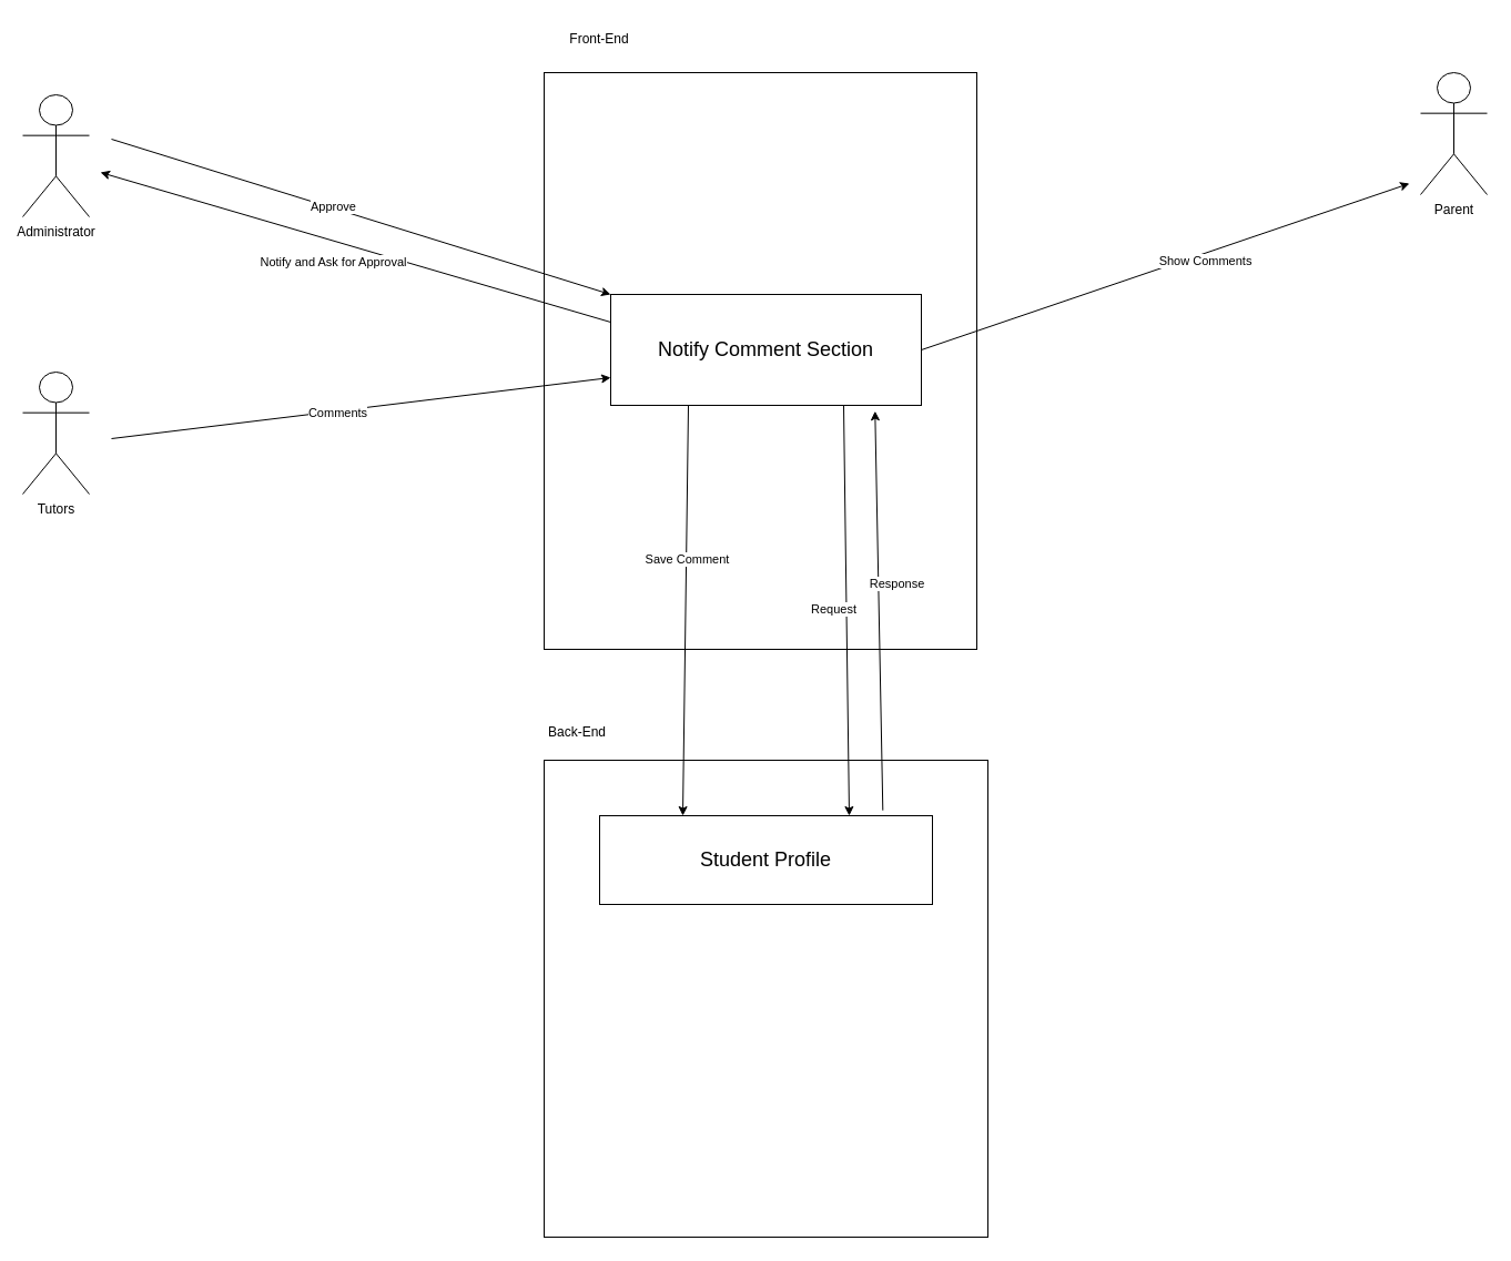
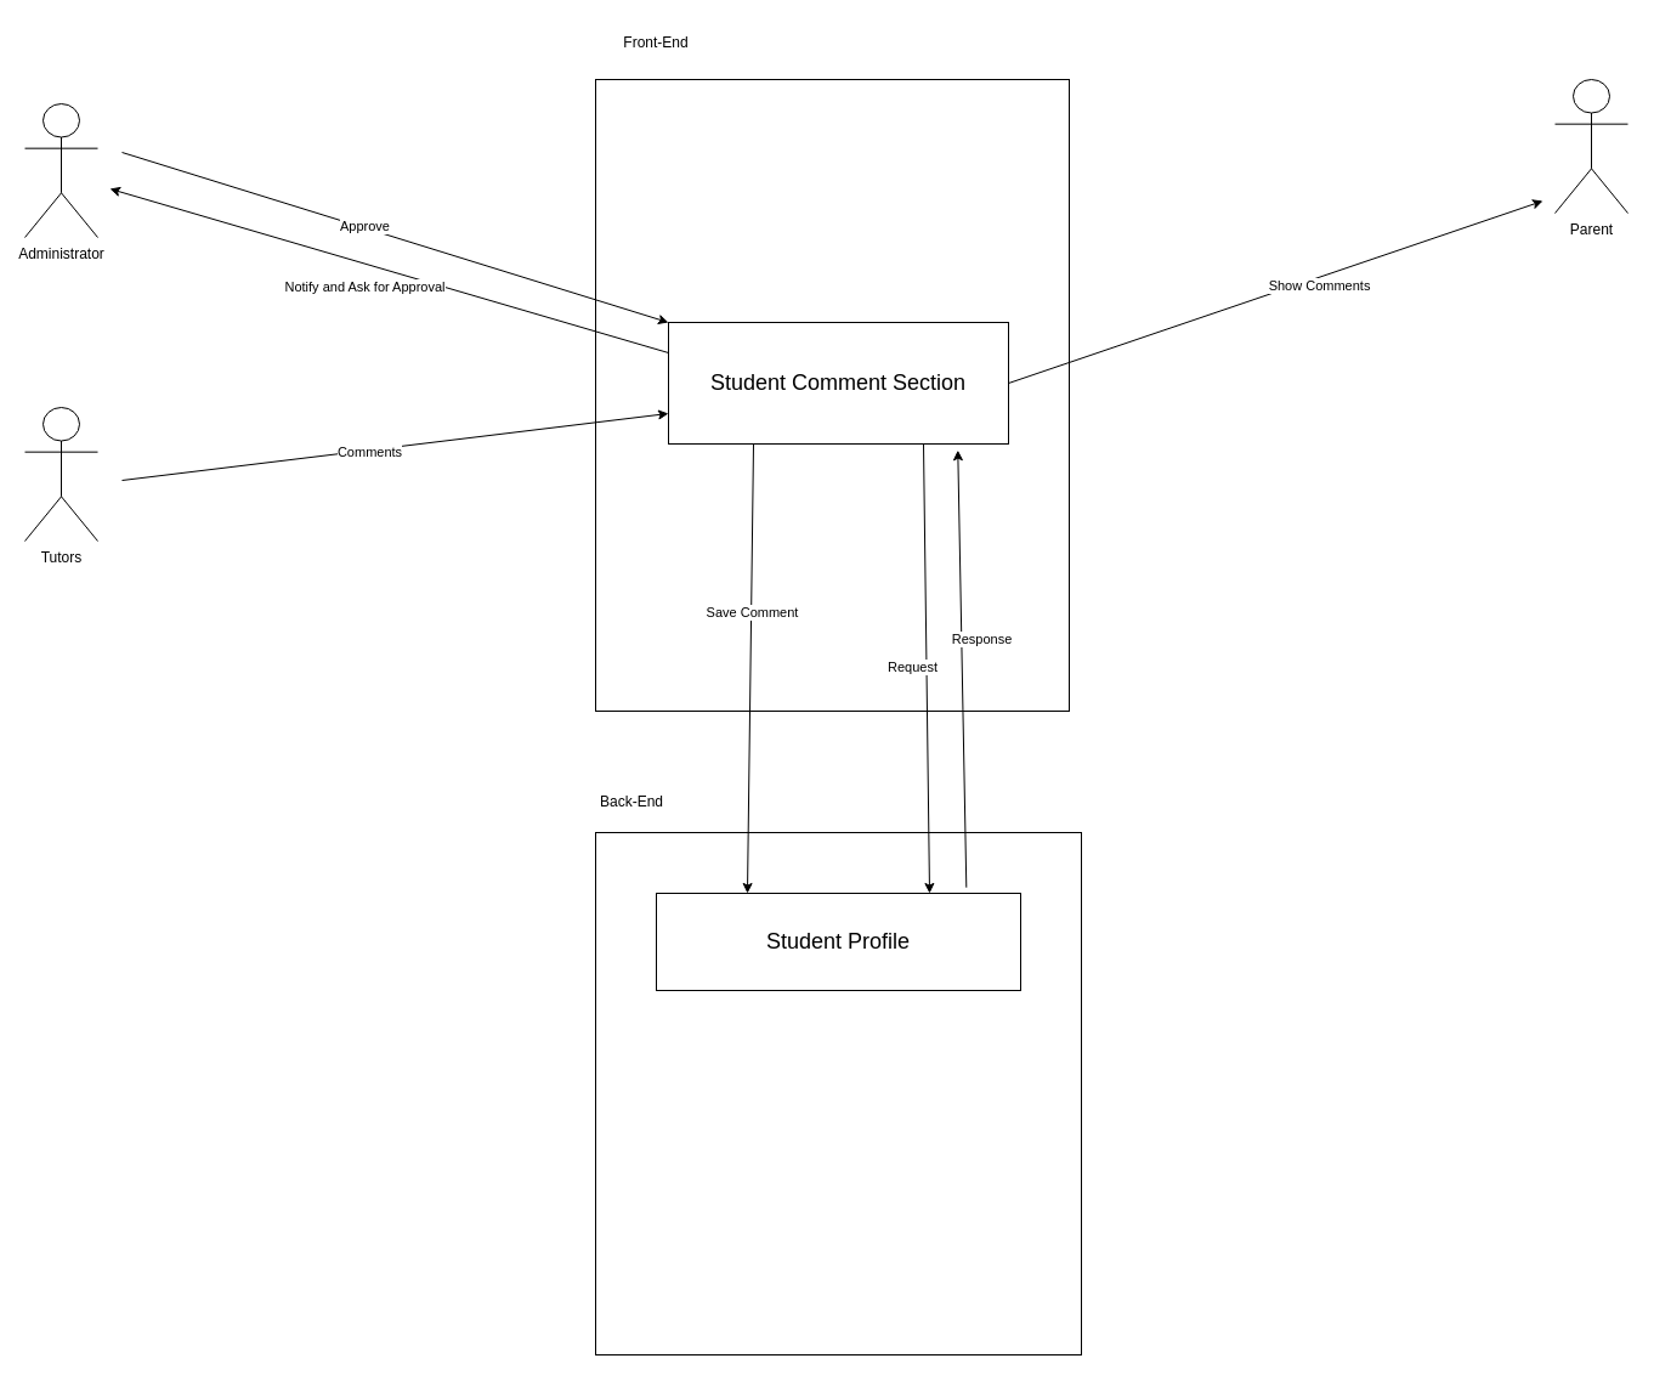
- <mxCell id="6" value="&lt;font style=&quot;font-size: 18px;&quot;&gt;Notify Comment Section&lt;/font&gt;" style="rounded=0;whiteSpace=wrap;html=1;" parent="1" vertex="1"><mxGeometry x="550" y="265" width="280" height="100" as="geometry" /></mxCell>
+ <mxCell id="6" value="&lt;font style=&quot;font-size: 18px;&quot;&gt;Student Comment Section&lt;/font&gt;" style="rounded=0;whiteSpace=wrap;html=1;" parent="1" vertex="1"><mxGeometry x="550" y="265" width="280" height="100" as="geometry" /></mxCell>
